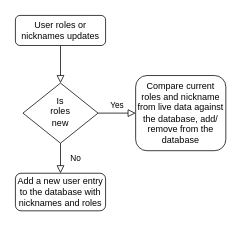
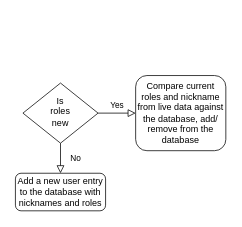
- <mxCell id="3" value="User roles or nicknames updates" style="rounded=1;whiteSpace=wrap;html=1;fontSize=12;glass=0;strokeWidth=1;shadow=0;" vertex="1" parent="1"><mxGeometry x="20" y="20" width="120" height="40" as="geometry" /></mxCell>
- <mxCell id="2" value="" style="rounded=0;html=1;jettySize=auto;orthogonalLoop=1;fontSize=11;endArrow=block;endFill=0;endSize=8;strokeWidth=1;shadow=0;labelBackgroundColor=none;edgeStyle=orthogonalEdgeStyle;" edge="1" parent="1" source="3" target="6"><mxGeometry relative="1" as="geometry" /></mxCell>
